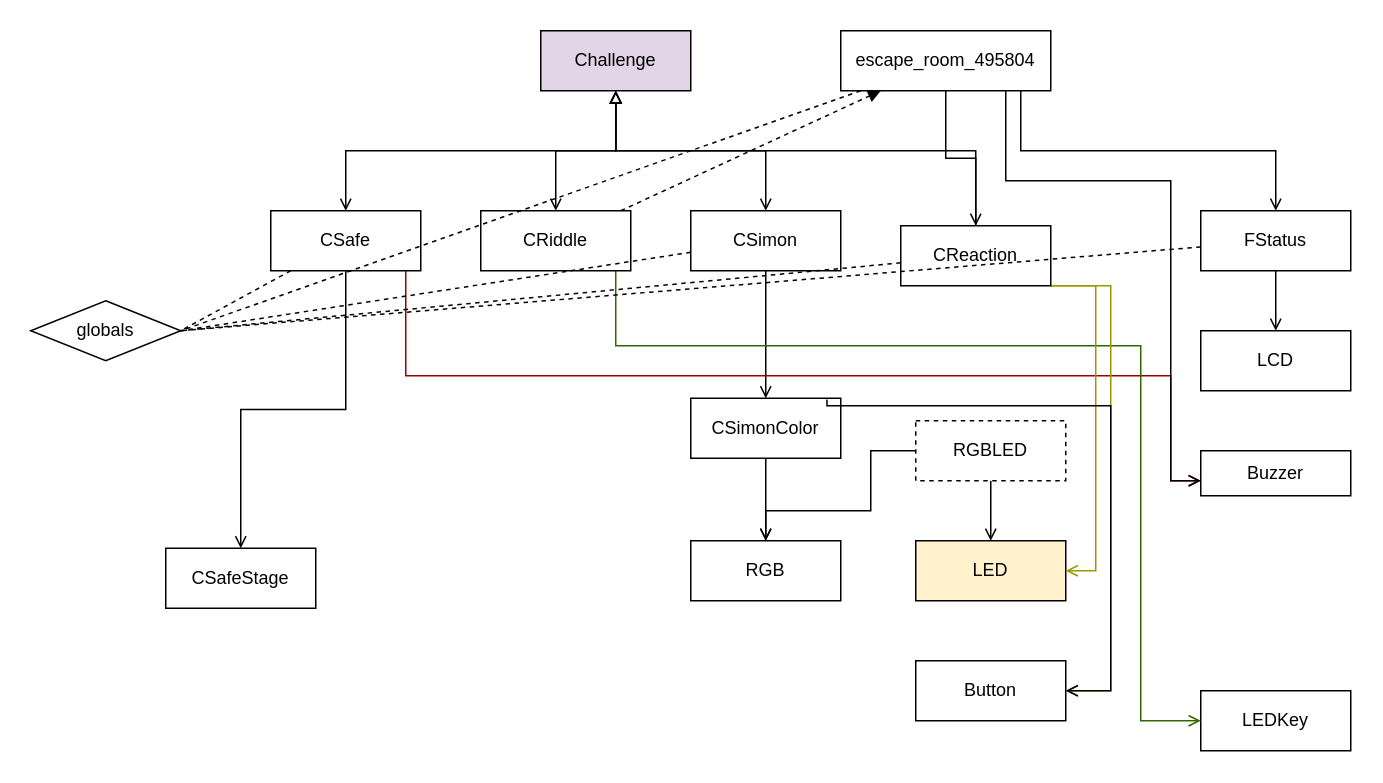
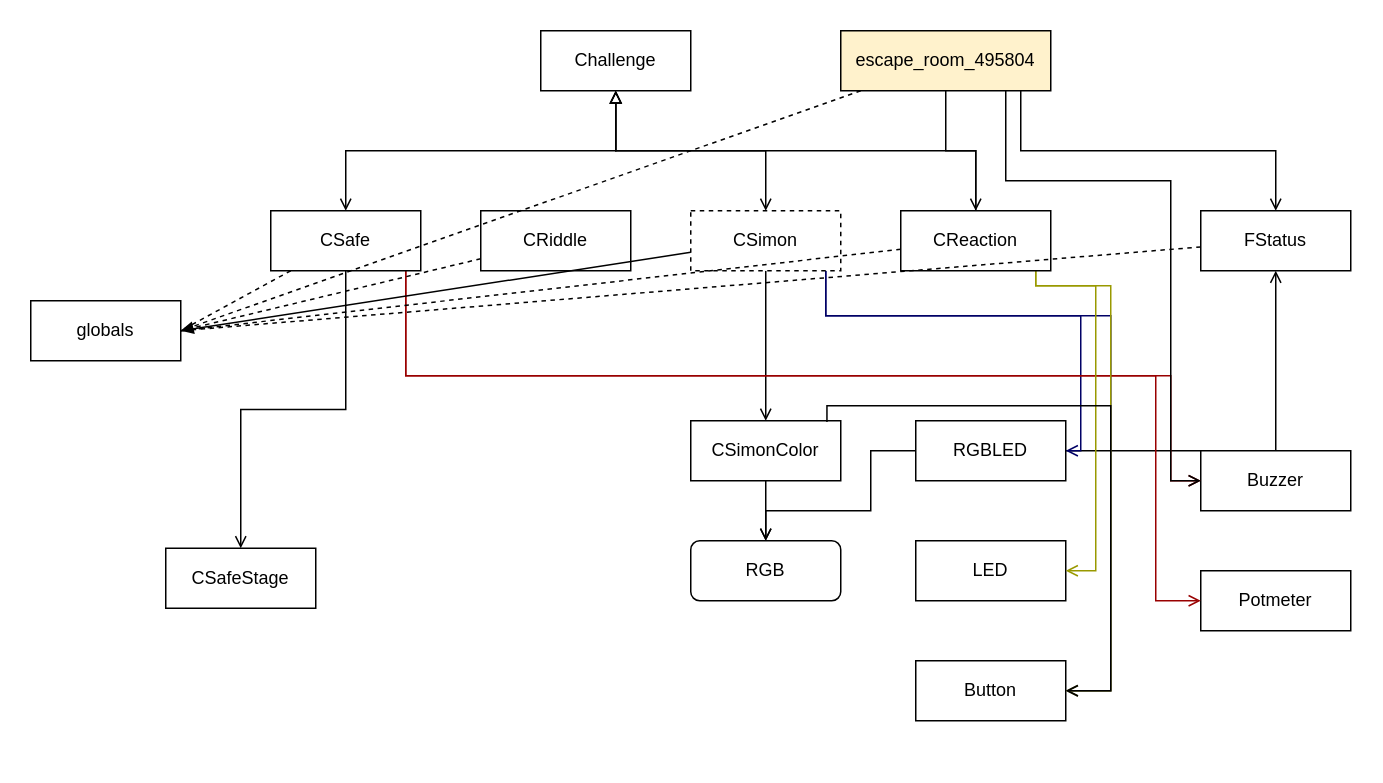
- <mxCell id="32" value="Challenge" style="rounded=0;whiteSpace=wrap;html=1;fillColor=#e1d5e7;" vertex="1" parent="1"><mxGeometry x="360" y="20" width="100" height="40" as="geometry" /></mxCell>
+ <mxCell id="32" value="Challenge" style="rounded=0;whiteSpace=wrap;html=1;" vertex="1" parent="1"><mxGeometry x="360" y="20" width="100" height="40" as="geometry" /></mxCell>
- <mxCell id="3" value="escape_room_495804" style="rounded=0;whiteSpace=wrap;html=1;" vertex="1" parent="1"><mxGeometry x="560" y="20" width="140" height="40" as="geometry" /></mxCell>
+ <mxCell id="3" value="escape_room_495804" style="rounded=0;whiteSpace=wrap;html=1;fillColor=#fff2cc;" vertex="1" parent="1"><mxGeometry x="560" y="20" width="140" height="40" as="geometry" /></mxCell>
- <mxCell id="24" style="edgeStyle=orthogonalEdgeStyle;rounded=0;orthogonalLoop=1;jettySize=auto;html=1;endArrow=block;endFill=0;startArrow=open;startFill=0;" edge="1" parent="1" source="26" target="32"><mxGeometry relative="1" as="geometry"><Array as="points"><mxPoint x="370" y="100" /><mxPoint x="410" y="100" /></Array></mxGeometry></mxCell>
- <mxCell id="45" style="edgeStyle=none;rounded=0;orthogonalLoop=1;jettySize=auto;html=1;dashed=1;startArrow=none;startFill=0;endArrow=block;endFill=1;" edge="1" parent="1" source="26" target="3"><mxGeometry relative="1" as="geometry" /></mxCell>
+ <mxCell id="45" style="edgeStyle=none;rounded=0;orthogonalLoop=1;jettySize=auto;html=1;dashed=1;startArrow=none;startFill=0;endArrow=block;endFill=1;entryX=1;entryY=0.5;entryDx=0;entryDy=0;" edge="1" parent="1" source="26" target="2"><mxGeometry relative="1" as="geometry" /></mxCell>
- <mxCell id="17" value="CSimon" style="rounded=0;whiteSpace=wrap;html=1;" vertex="1" parent="1"><mxGeometry x="460" y="140" width="100" height="40" as="geometry" /></mxCell>
+ <mxCell id="17" value="CSimon" style="rounded=0;whiteSpace=wrap;html=1;dashed=1;" vertex="1" parent="1"><mxGeometry x="460" y="140" width="100" height="40" as="geometry" /></mxCell>
- <mxCell id="31" value="CReaction" style="rounded=0;whiteSpace=wrap;html=1;" vertex="1" parent="1"><mxGeometry x="600" y="150" width="100" height="40" as="geometry" /></mxCell>
+ <mxCell id="31" value="CReaction" style="rounded=0;whiteSpace=wrap;html=1;" vertex="1" parent="1"><mxGeometry x="600" y="140" width="100" height="40" as="geometry" /></mxCell>
- <mxCell id="34" style="edgeStyle=orthogonalEdgeStyle;rounded=0;orthogonalLoop=1;jettySize=auto;html=1;startArrow=none;startFill=0;endArrow=open;endFill=0;" edge="1" parent="1" source="35" target="10"><mxGeometry relative="1" as="geometry" /></mxCell>
- <mxCell id="40" style="edgeStyle=none;rounded=0;orthogonalLoop=1;jettySize=auto;html=1;dashed=1;startArrow=none;startFill=0;endArrow=none;endFill=0;entryX=1;entryY=0.5;entryDx=0;entryDy=0;" edge="1" parent="1" source="17" target="2"><mxGeometry relative="1" as="geometry" /></mxCell>
+ <mxCell id="40" style="edgeStyle=none;rounded=0;orthogonalLoop=1;jettySize=auto;html=1;dashed=0;startArrow=none;startFill=0;endArrow=none;endFill=0;entryX=1;entryY=0.5;entryDx=0;entryDy=0;" edge="1" parent="1" source="17" target="2"><mxGeometry relative="1" as="geometry" /></mxCell>
+ <mxCell id="16" style="edgeStyle=orthogonalEdgeStyle;rounded=0;orthogonalLoop=1;jettySize=auto;html=1;startArrow=none;startFill=0;endArrow=open;endFill=0;strokeColor=#000066;" edge="1" parent="1" source="17" target="12"><mxGeometry relative="1" as="geometry"><Array as="points"><mxPoint x="550" y="210" /><mxPoint x="740" y="210" /><mxPoint x="740" y="460" /></Array></mxGeometry></mxCell>
- <mxCell id="2" value="globals" style="rhombus;whiteSpace=wrap;html=1;" vertex="1" parent="1"><mxGeometry x="20" y="200" width="100" height="40" as="geometry" /></mxCell>
+ <mxCell id="2" value="globals" style="rounded=0;whiteSpace=wrap;html=1;" vertex="1" parent="1"><mxGeometry x="20" y="200" width="100" height="40" as="geometry" /></mxCell>
- <mxCell id="25" style="edgeStyle=orthogonalEdgeStyle;rounded=0;orthogonalLoop=1;jettySize=auto;html=1;startArrow=none;startFill=0;endArrow=open;endFill=0;strokeColor=#336600;" edge="1" parent="1" source="26" target="8"><mxGeometry relative="1" as="geometry"><Array as="points"><mxPoint x="410" y="230" /><mxPoint x="760" y="230" /><mxPoint x="760" y="480" /></Array></mxGeometry></mxCell>
- <mxCell id="10" value="LCD" style="rounded=0;whiteSpace=wrap;html=1;" vertex="1" parent="1"><mxGeometry x="800" y="220" width="100" height="40" as="geometry" /></mxCell>
+ <mxCell id="15" style="edgeStyle=orthogonalEdgeStyle;rounded=0;orthogonalLoop=1;jettySize=auto;html=1;startArrow=none;startFill=0;endArrow=open;endFill=0;strokeColor=#000066;" edge="1" parent="1" source="17" target="6"><mxGeometry relative="1" as="geometry"><Array as="points"><mxPoint x="550" y="210" /><mxPoint x="720" y="210" /><mxPoint x="720" y="300" /></Array></mxGeometry></mxCell>
- <mxCell id="37" value="CSimonColor" style="rounded=0;whiteSpace=wrap;html=1;" vertex="1" parent="1"><mxGeometry x="460" y="265" width="100" height="40" as="geometry" /></mxCell>
+ <mxCell id="37" value="CSimonColor" style="rounded=0;whiteSpace=wrap;html=1;" vertex="1" parent="1"><mxGeometry x="460" y="280" width="100" height="40" as="geometry" /></mxCell>
- <mxCell id="6" value="RGBLED" style="rounded=0;whiteSpace=wrap;html=1;dashed=1;" vertex="1" parent="1"><mxGeometry x="610" y="280" width="100" height="40" as="geometry" /></mxCell>
+ <mxCell id="6" value="RGBLED" style="rounded=0;whiteSpace=wrap;html=1;" vertex="1" parent="1"><mxGeometry x="610" y="280" width="100" height="40" as="geometry" /></mxCell>
- <mxCell id="11" value="Buzzer" style="rounded=0;whiteSpace=wrap;html=1;" vertex="1" parent="1"><mxGeometry x="800" y="300" width="100" height="30" as="geometry" /></mxCell>
+ <mxCell id="11" value="Buzzer" style="rounded=0;whiteSpace=wrap;html=1;" vertex="1" parent="1"><mxGeometry x="800" y="300" width="100" height="40" as="geometry" /></mxCell>
- <mxCell id="5" style="edgeStyle=orthogonalEdgeStyle;rounded=0;orthogonalLoop=1;jettySize=auto;html=1;startArrow=none;startFill=0;endArrow=open;endFill=0;" edge="1" parent="1" source="6" target="9"><mxGeometry relative="1" as="geometry" /></mxCell>
+ <mxCell id="5" style="edgeStyle=orthogonalEdgeStyle;rounded=0;orthogonalLoop=1;jettySize=auto;html=1;startArrow=none;startFill=0;endArrow=open;endFill=0;" edge="1" parent="1" source="6" target="35"><mxGeometry relative="1" as="geometry" /></mxCell>
+ <mxCell id="21" style="edgeStyle=orthogonalEdgeStyle;rounded=0;orthogonalLoop=1;jettySize=auto;html=1;startArrow=none;startFill=0;endArrow=open;endFill=0;strokeColor=#990000;" edge="1" parent="1" source="23" target="7"><mxGeometry relative="1" as="geometry"><Array as="points"><mxPoint x="270" y="250" /><mxPoint x="770" y="250" /><mxPoint x="770" y="400" /></Array></mxGeometry></mxCell>
- <mxCell id="4" value="RGB" style="rounded=0;whiteSpace=wrap;html=1;" vertex="1" parent="1"><mxGeometry x="460" y="360" width="100" height="40" as="geometry" /></mxCell>
+ <mxCell id="4" value="RGB" style="whiteSpace=wrap;html=1;rounded=1;" vertex="1" parent="1"><mxGeometry x="460" y="360" width="100" height="40" as="geometry" /></mxCell>
- <mxCell id="9" value="LED" style="rounded=0;whiteSpace=wrap;html=1;fillColor=#fff2cc;" vertex="1" parent="1"><mxGeometry x="610" y="360" width="100" height="40" as="geometry" /></mxCell>
+ <mxCell id="9" value="LED" style="rounded=0;whiteSpace=wrap;html=1;" vertex="1" parent="1"><mxGeometry x="610" y="360" width="100" height="40" as="geometry" /></mxCell>
+ <mxCell id="7" value="Potmeter" style="rounded=0;whiteSpace=wrap;html=1;" vertex="1" parent="1"><mxGeometry x="800" y="380" width="100" height="40" as="geometry" /></mxCell>
- <mxCell id="8" value="LEDKey" style="rounded=0;whiteSpace=wrap;html=1;" vertex="1" parent="1"><mxGeometry x="800" y="460" width="100" height="40" as="geometry" /></mxCell>
